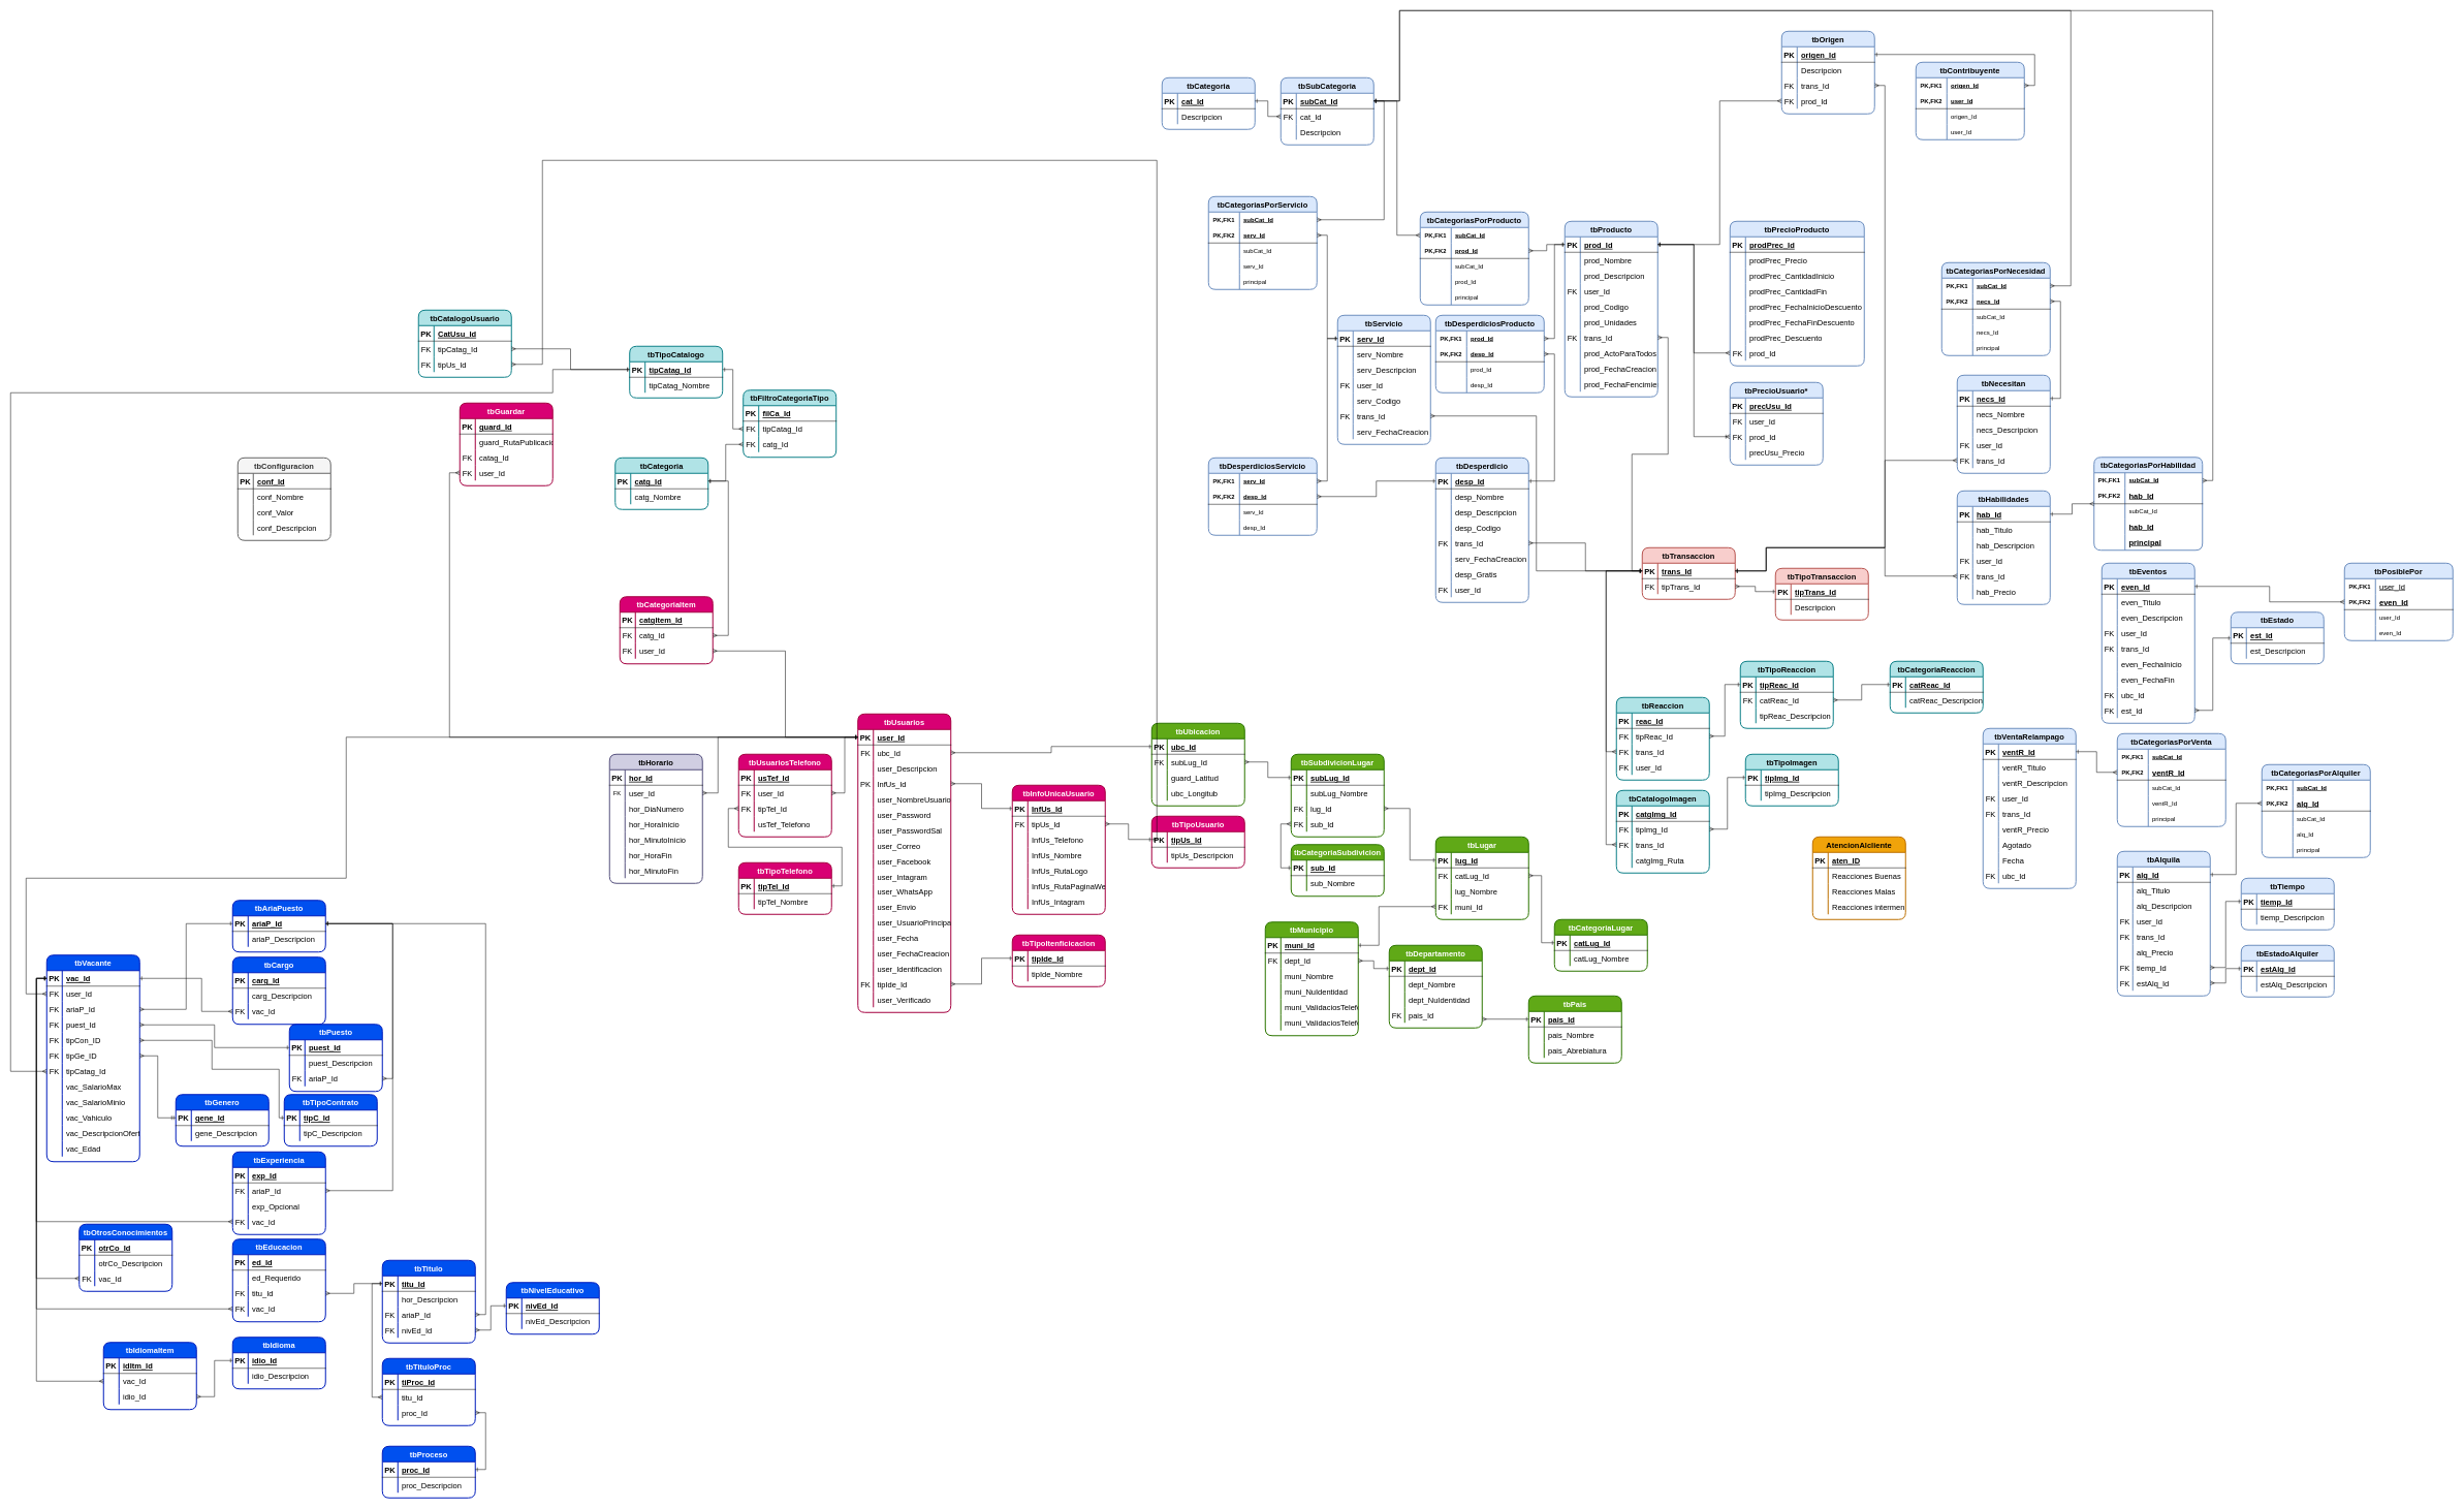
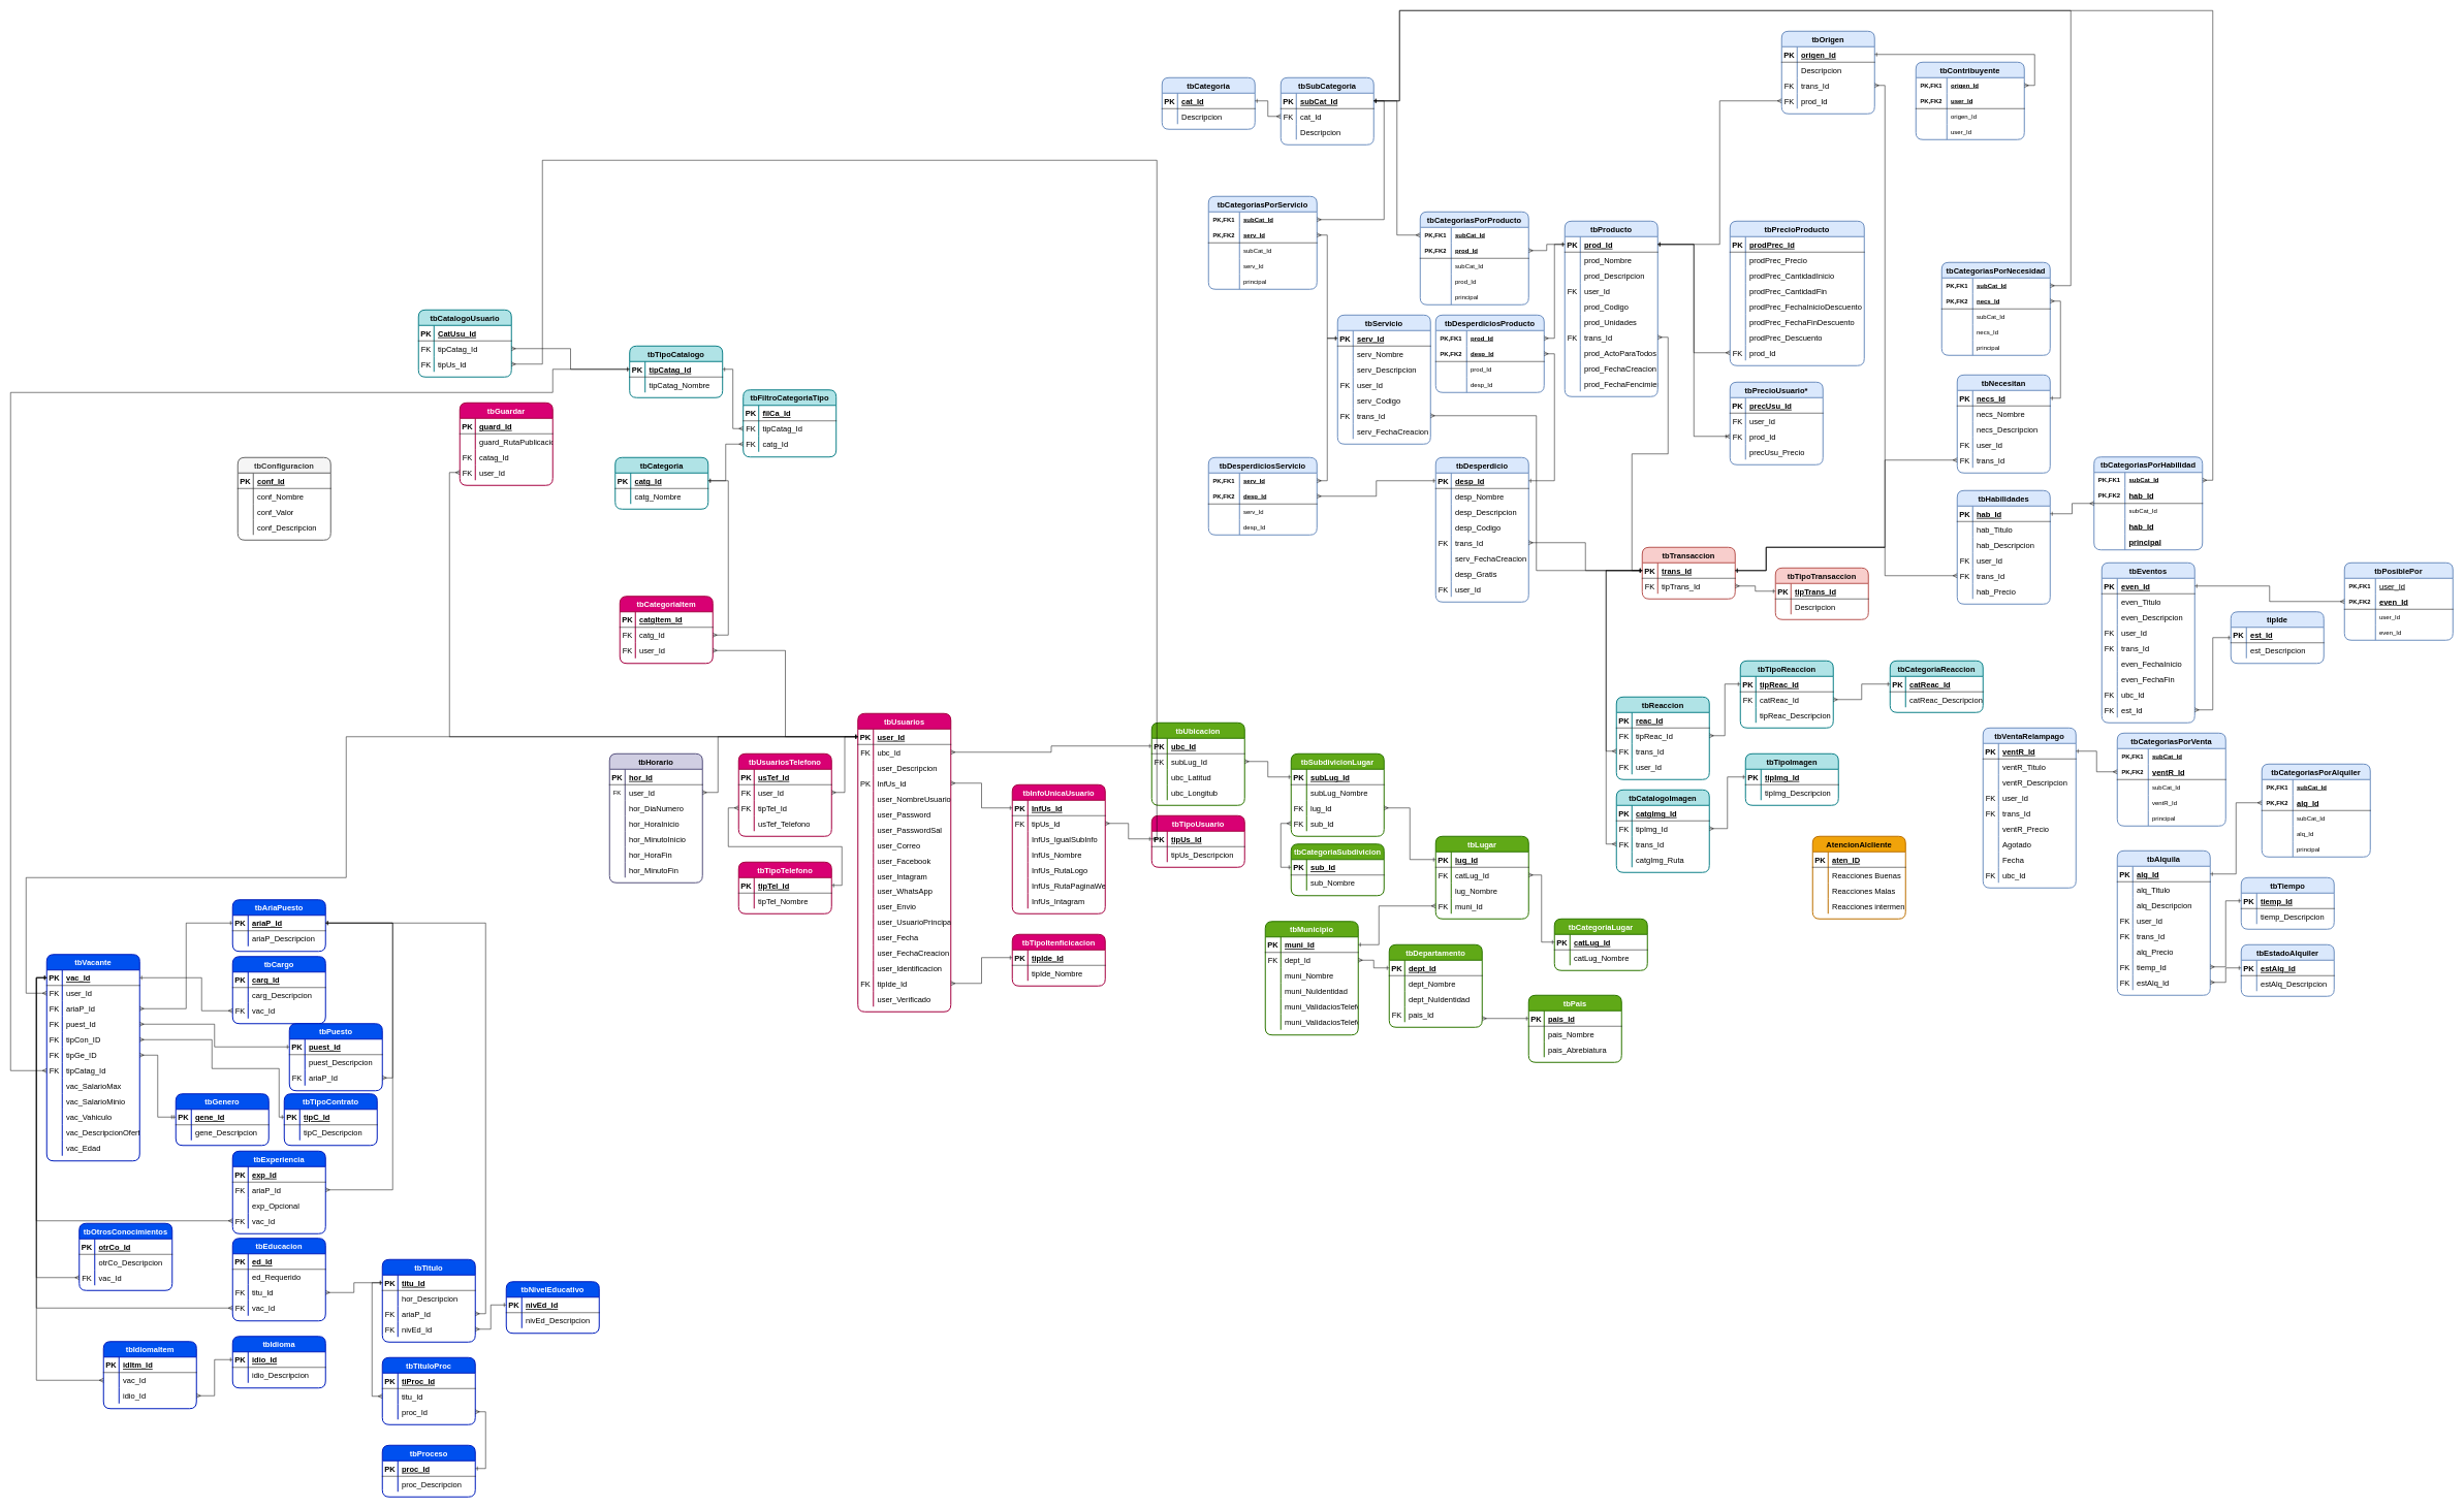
- <mxCell id="926" value="tbEstado" style="shape=table;startSize=30;container=1;collapsible=1;childLayout=tableLayout;fixedRows=1;rowLines=0;fontStyle=1;align=center;resizeLast=1;rounded=1;shadow=0;labelBackgroundColor=none;sketch=0;fillStyle=solid;fontSize=15;strokeColor=#6c8ebf;fillColor=#dae8fc;strokeWidth=2;" parent="1" vertex="1"><mxGeometry x="4320" y="1185" width="180" height="100" as="geometry" /></mxCell>
+ <mxCell id="926" value="tipIde" style="shape=table;startSize=30;container=1;collapsible=1;childLayout=tableLayout;fixedRows=1;rowLines=0;fontStyle=1;align=center;resizeLast=1;rounded=1;shadow=0;labelBackgroundColor=none;sketch=0;fillStyle=solid;fontSize=15;strokeColor=#6c8ebf;fillColor=#dae8fc;strokeWidth=2;" parent="1" vertex="1"><mxGeometry x="4320" y="1185" width="180" height="100" as="geometry" /></mxCell>
- <mxCell id="73" value="guard_Latitud" style="shape=partialRectangle;connectable=0;fillColor=none;top=0;left=0;bottom=0;right=0;align=left;spacingLeft=6;overflow=hidden;rounded=1;shadow=0;labelBackgroundColor=none;sketch=0;fillStyle=solid;fontSize=15;fontColor=default;strokeColor=#808080;strokeWidth=2;" parent="71" vertex="1"><mxGeometry x="30" width="150" height="30" as="geometry"><mxRectangle width="150" height="30" as="alternateBounds" /></mxGeometry></mxCell>
+ <mxCell id="73" value="ubc_Latitud" style="shape=partialRectangle;connectable=0;fillColor=none;top=0;left=0;bottom=0;right=0;align=left;spacingLeft=6;overflow=hidden;rounded=1;shadow=0;labelBackgroundColor=none;sketch=0;fillStyle=solid;fontSize=15;fontColor=default;strokeColor=#808080;strokeWidth=2;" parent="71" vertex="1"><mxGeometry x="30" width="150" height="30" as="geometry"><mxRectangle width="150" height="30" as="alternateBounds" /></mxGeometry></mxCell>
- <mxCell id="523" value="InfUs_Telefono" style="shape=partialRectangle;connectable=0;fillColor=none;top=0;left=0;bottom=0;right=0;align=left;spacingLeft=6;overflow=hidden;fontSize=15;" parent="521" vertex="1"><mxGeometry x="30" width="150" height="30" as="geometry"><mxRectangle width="150" height="30" as="alternateBounds" /></mxGeometry></mxCell>
+ <mxCell id="523" value="InfUs_IgualSubInfo" style="shape=partialRectangle;connectable=0;fillColor=none;top=0;left=0;bottom=0;right=0;align=left;spacingLeft=6;overflow=hidden;fontSize=15;" parent="521" vertex="1"><mxGeometry x="30" width="150" height="30" as="geometry"><mxRectangle width="150" height="30" as="alternateBounds" /></mxGeometry></mxCell>
